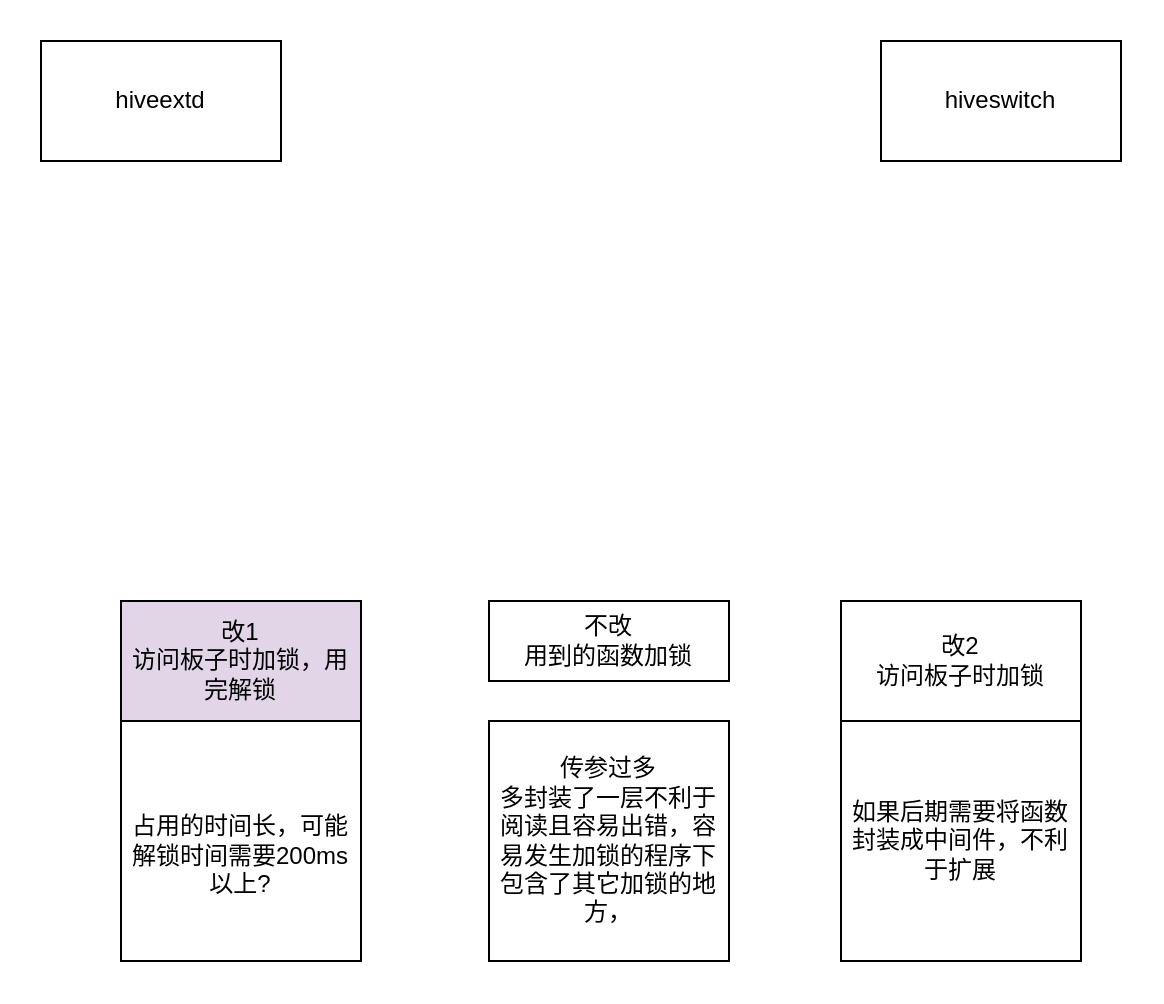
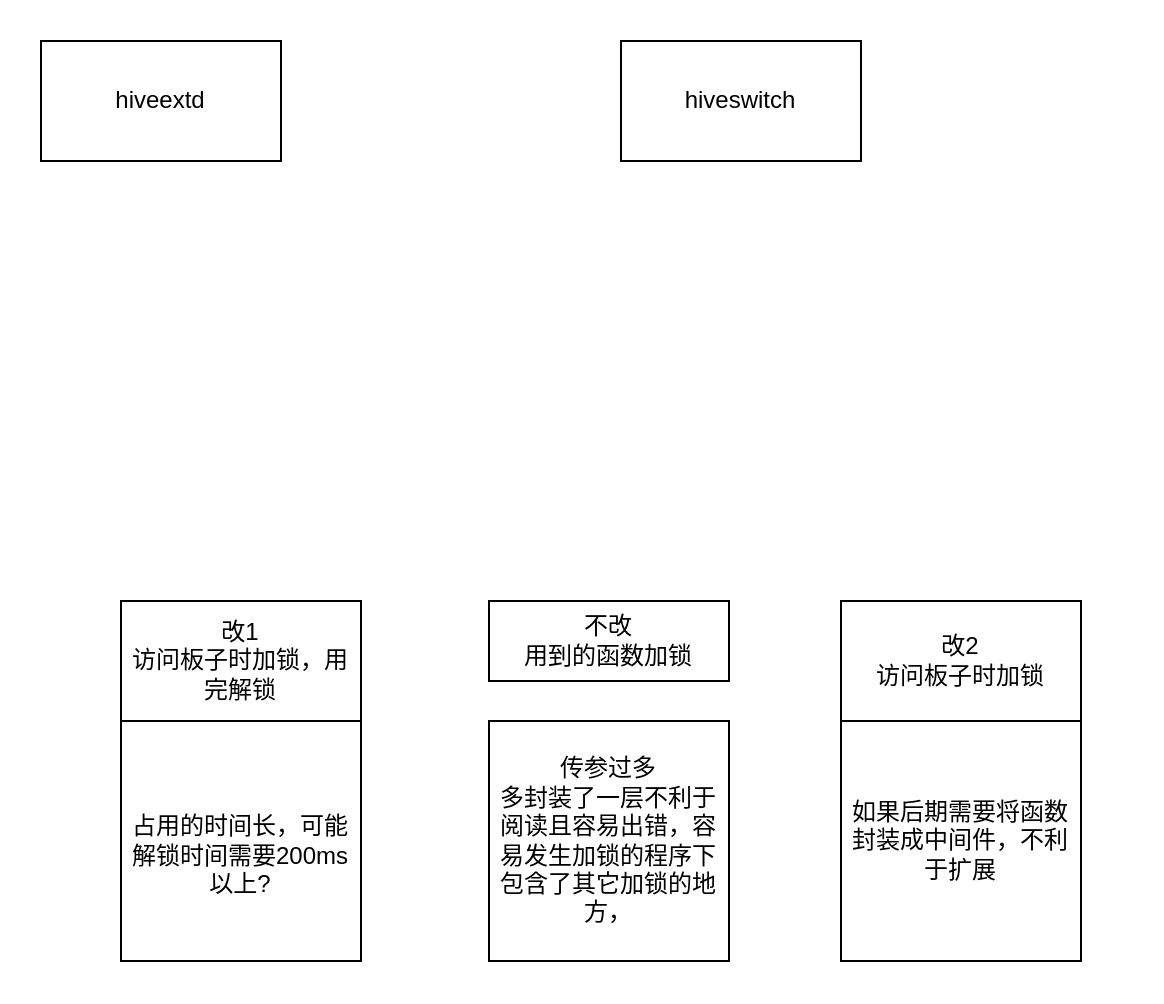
- <mxCell id="3" value="hiveswitch" style="rounded=0;whiteSpace=wrap;html=1;" parent="1" vertex="1"><mxGeometry x="440" y="20" width="120" height="60" as="geometry" /></mxCell>
+ <mxCell id="3" value="hiveswitch" style="rounded=0;whiteSpace=wrap;html=1;" parent="1" vertex="1"><mxGeometry x="310" y="20" width="120" height="60" as="geometry" /></mxCell>
- <mxCell id="4" value="改1&lt;br&gt;访问板子时加锁，用完解锁" style="rounded=0;whiteSpace=wrap;html=1;fillColor=#e1d5e7;" parent="1" vertex="1"><mxGeometry x="60" y="300" width="120" height="60" as="geometry" /></mxCell>
+ <mxCell id="4" value="改1&lt;br&gt;访问板子时加锁，用完解锁" style="rounded=0;whiteSpace=wrap;html=1;" parent="1" vertex="1"><mxGeometry x="60" y="300" width="120" height="60" as="geometry" /></mxCell>
